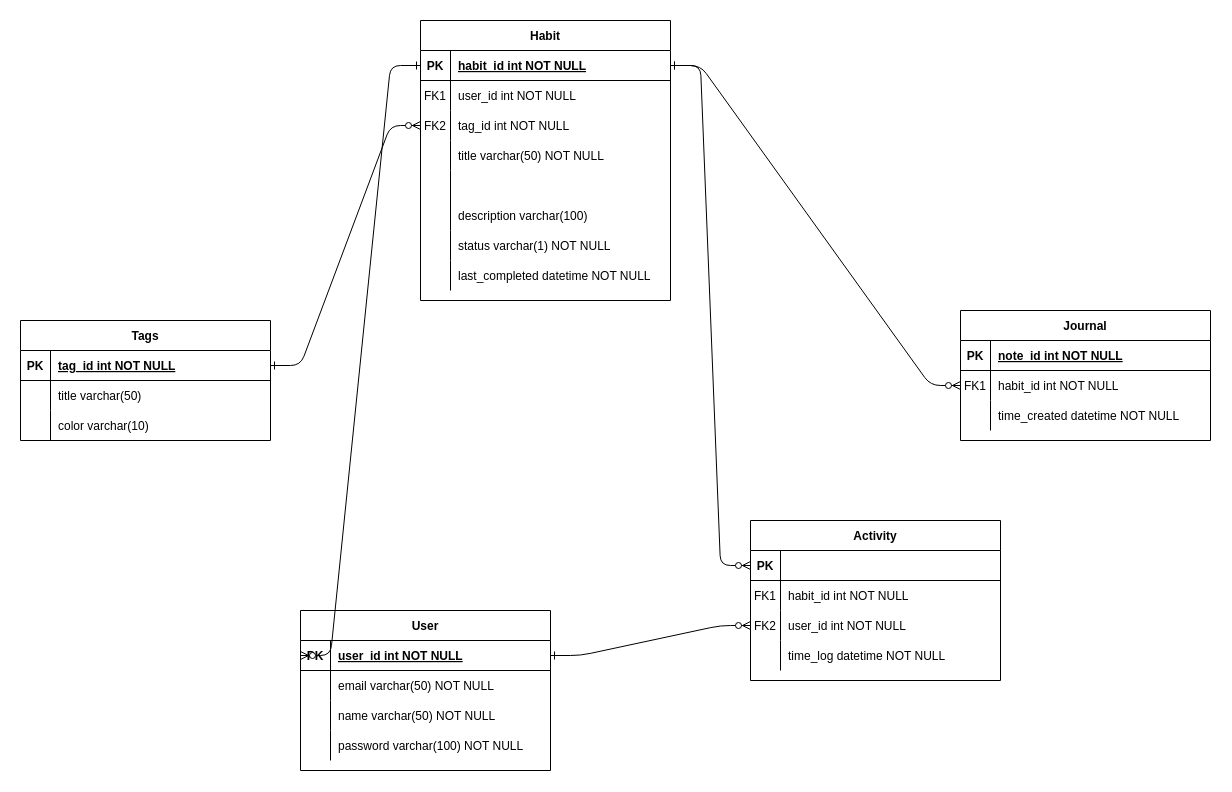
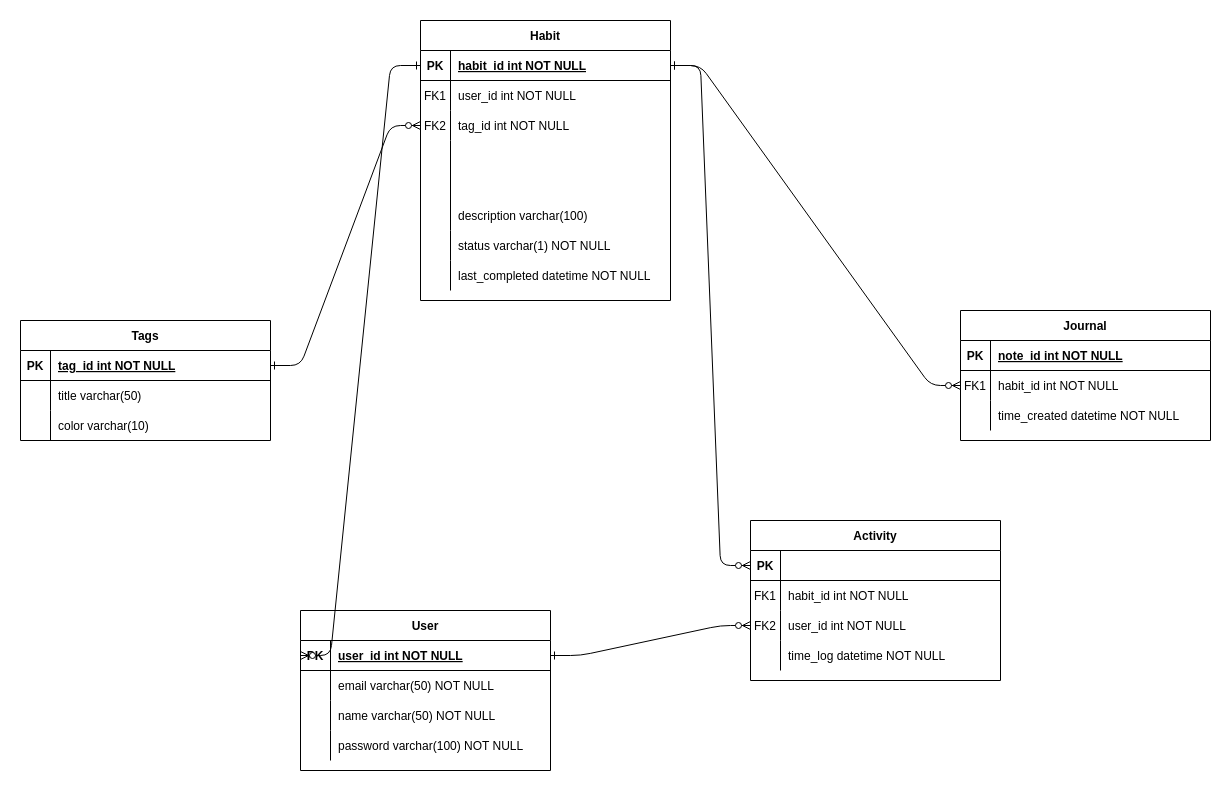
- <mxCell id="16" value="title varchar(50) NOT NULL" style="shape=partialRectangle;overflow=hidden;connectable=0;fillColor=none;top=0;left=0;bottom=0;right=0;align=left;spacingLeft=6;" parent="14" vertex="1"><mxGeometry x="30" width="220" height="30" as="geometry" /></mxCell>
